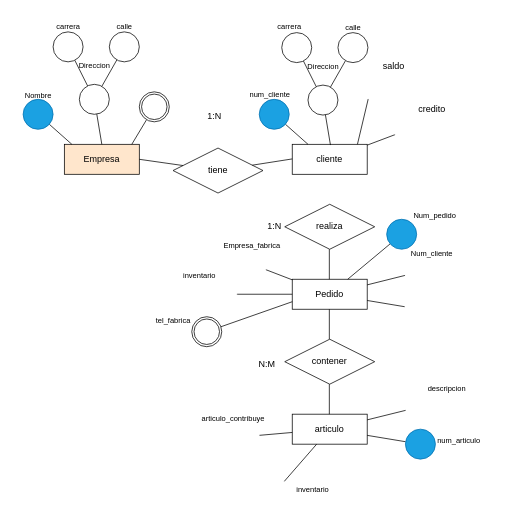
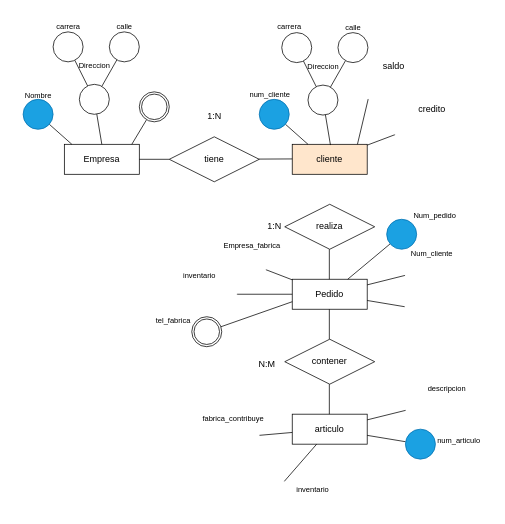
- <mxCell id="2" value="Empresa" style="whiteSpace=wrap;html=1;align=center;fillColor=#ffe6cc;" parent="1" vertex="1"><mxGeometry x="85" y="192" width="100" height="40" as="geometry" /></mxCell>
+ <mxCell id="2" value="Empresa" style="whiteSpace=wrap;html=1;align=center;" parent="1" vertex="1"><mxGeometry x="85" y="192" width="100" height="40" as="geometry" /></mxCell>
- <mxCell id="4" value="cliente" style="whiteSpace=wrap;html=1;align=center;" parent="1" vertex="1"><mxGeometry x="389" y="192" width="100" height="40" as="geometry" /></mxCell>
+ <mxCell id="4" value="cliente" style="whiteSpace=wrap;html=1;align=center;fillColor=#ffe6cc;" parent="1" vertex="1"><mxGeometry x="389" y="192" width="100" height="40" as="geometry" /></mxCell>
- <mxCell id="20" value="tiene" style="shape=rhombus;perimeter=rhombusPerimeter;whiteSpace=wrap;html=1;align=center;" parent="1" vertex="1"><mxGeometry x="230" y="197" width="120" height="60" as="geometry" /></mxCell>
+ <mxCell id="20" value="tiene" style="shape=rhombus;perimeter=rhombusPerimeter;whiteSpace=wrap;html=1;align=center;" parent="1" vertex="1"><mxGeometry x="225" y="182" width="120" height="60" as="geometry" /></mxCell>
- <mxCell id="75" value="&lt;font style=&quot;font-size: 10px;&quot;&gt;articulo_contribuye&lt;/font&gt;" style="text;html=1;align=center;verticalAlign=middle;resizable=0;points=[];autosize=1;strokeColor=none;fillColor=none;" parent="1" vertex="1"><mxGeometry x="255" y="542" width="110" height="30" as="geometry" /></mxCell>
+ <mxCell id="75" value="&lt;font style=&quot;font-size: 10px;&quot;&gt;fabrica_contribuye&lt;/font&gt;" style="text;html=1;align=center;verticalAlign=middle;resizable=0;points=[];autosize=1;strokeColor=none;fillColor=none;" parent="1" vertex="1"><mxGeometry x="255" y="542" width="110" height="30" as="geometry" /></mxCell>
